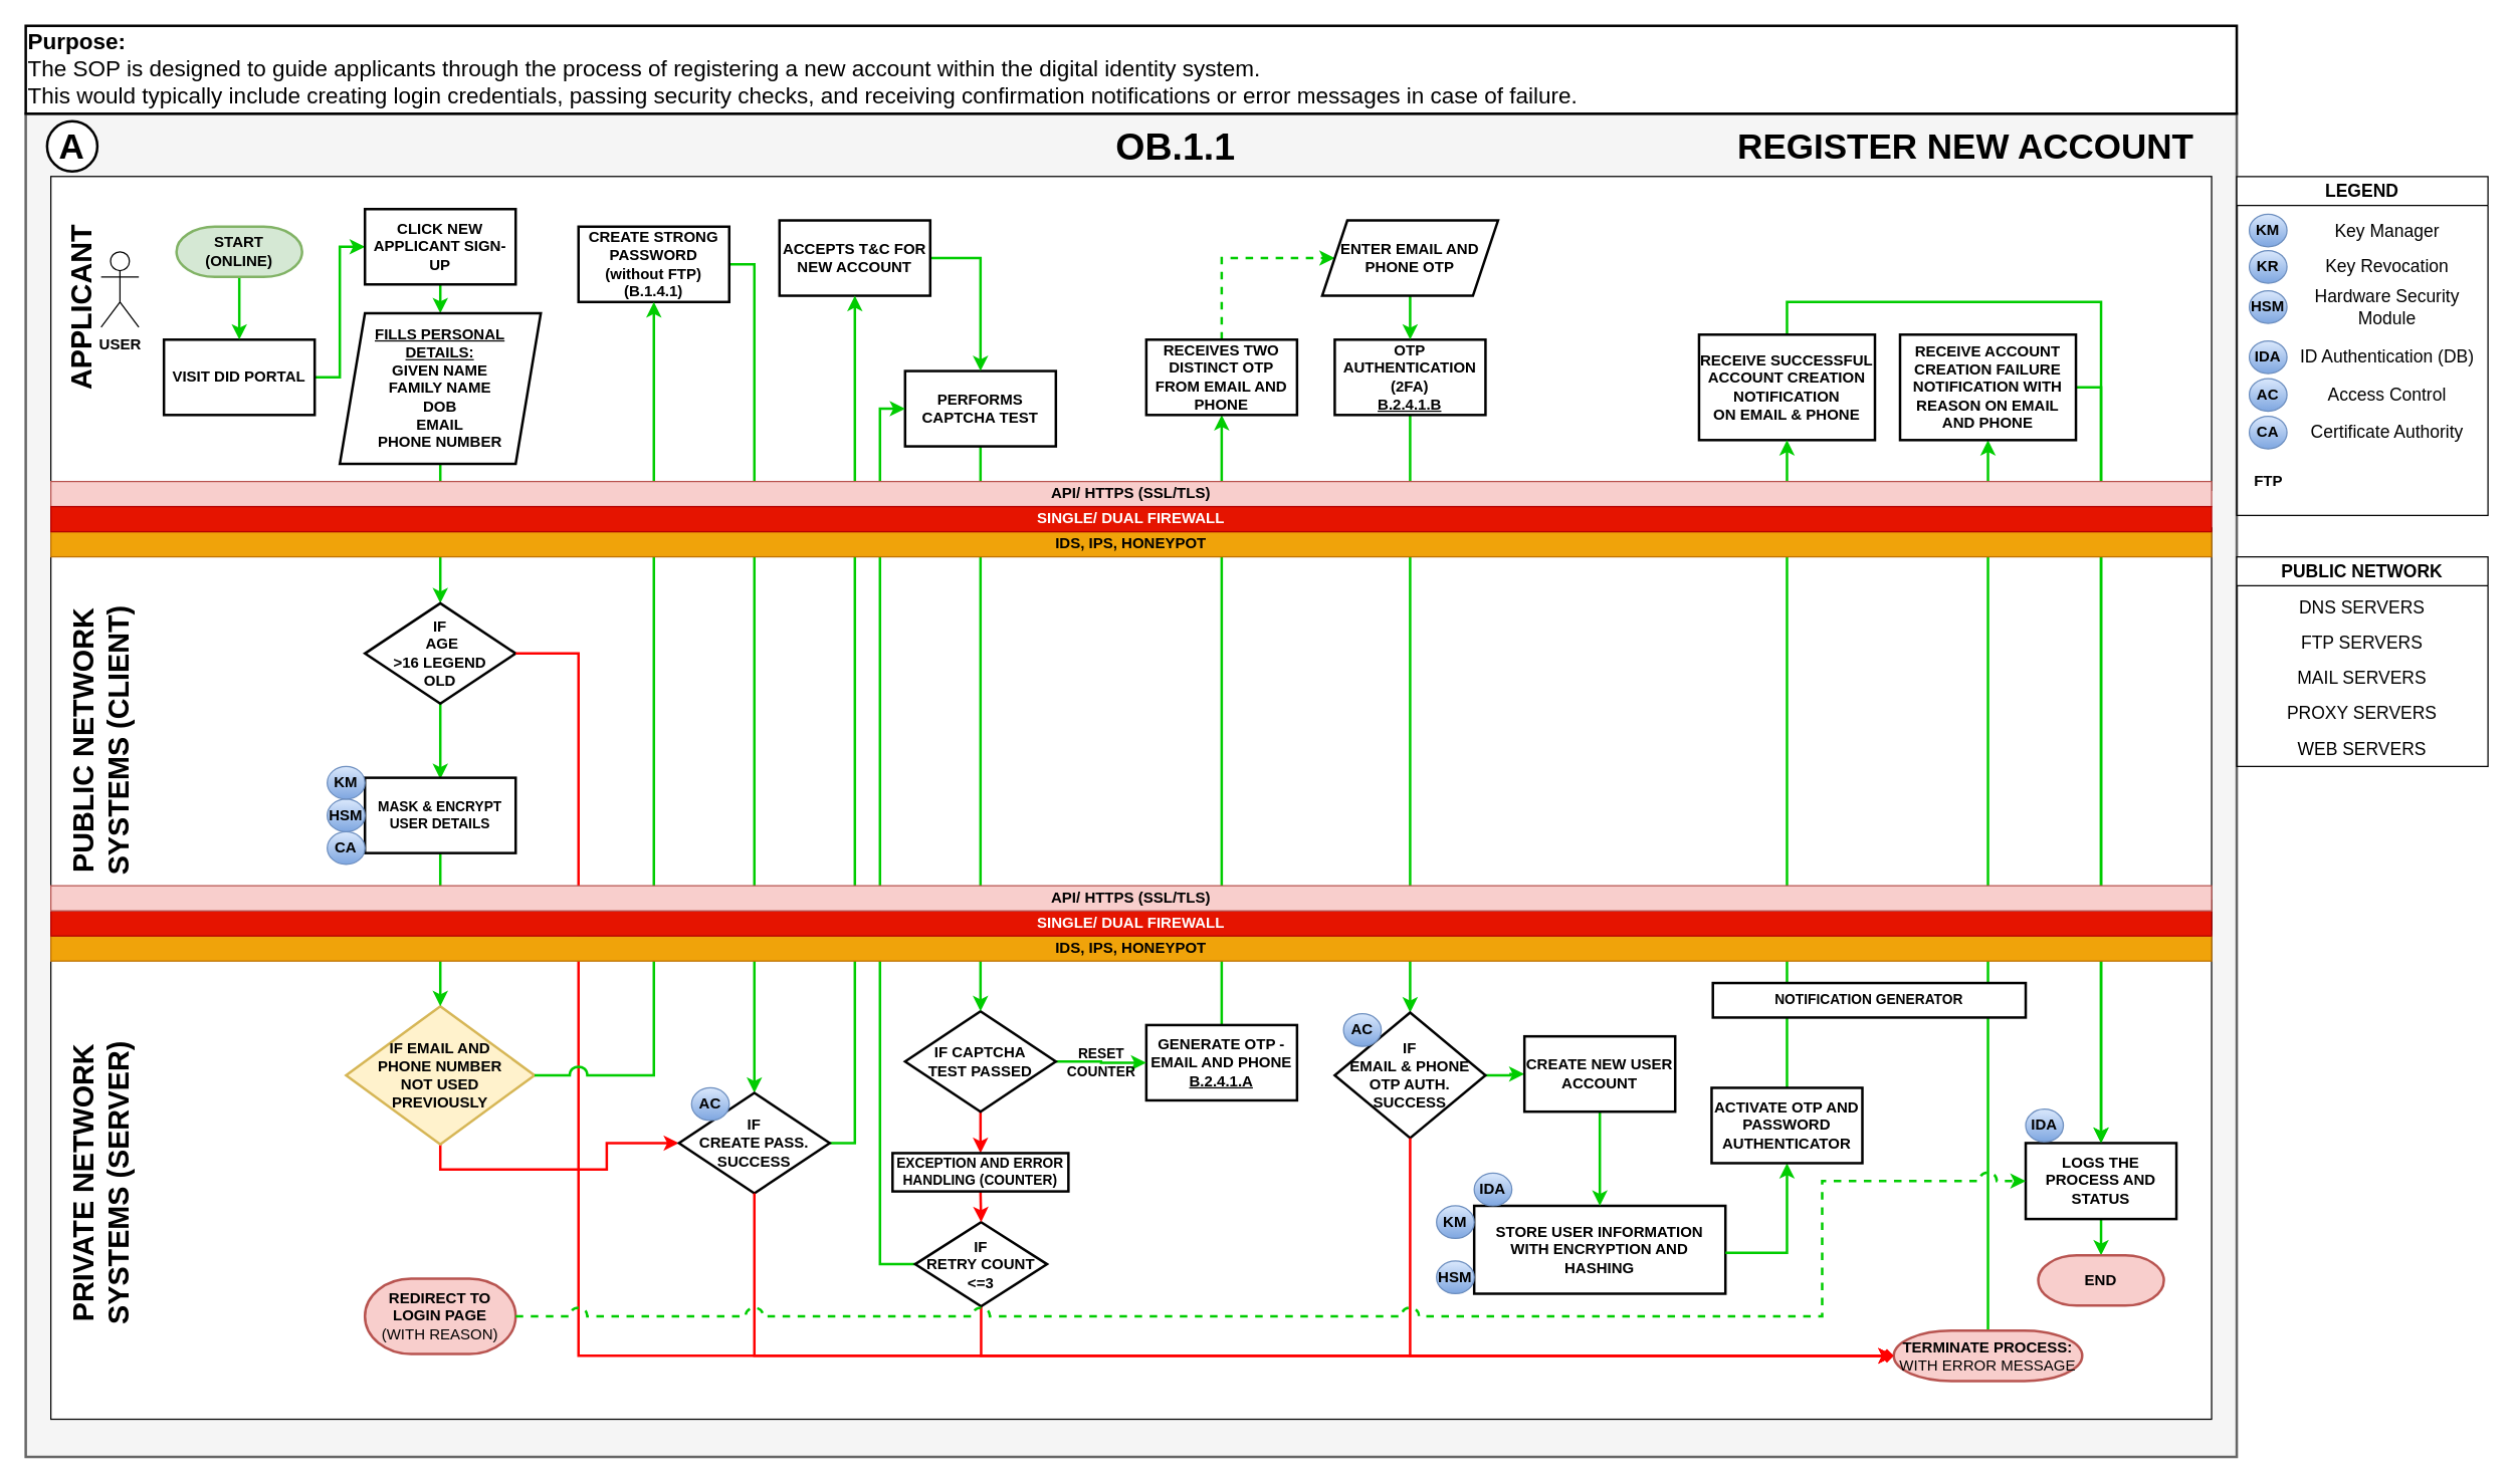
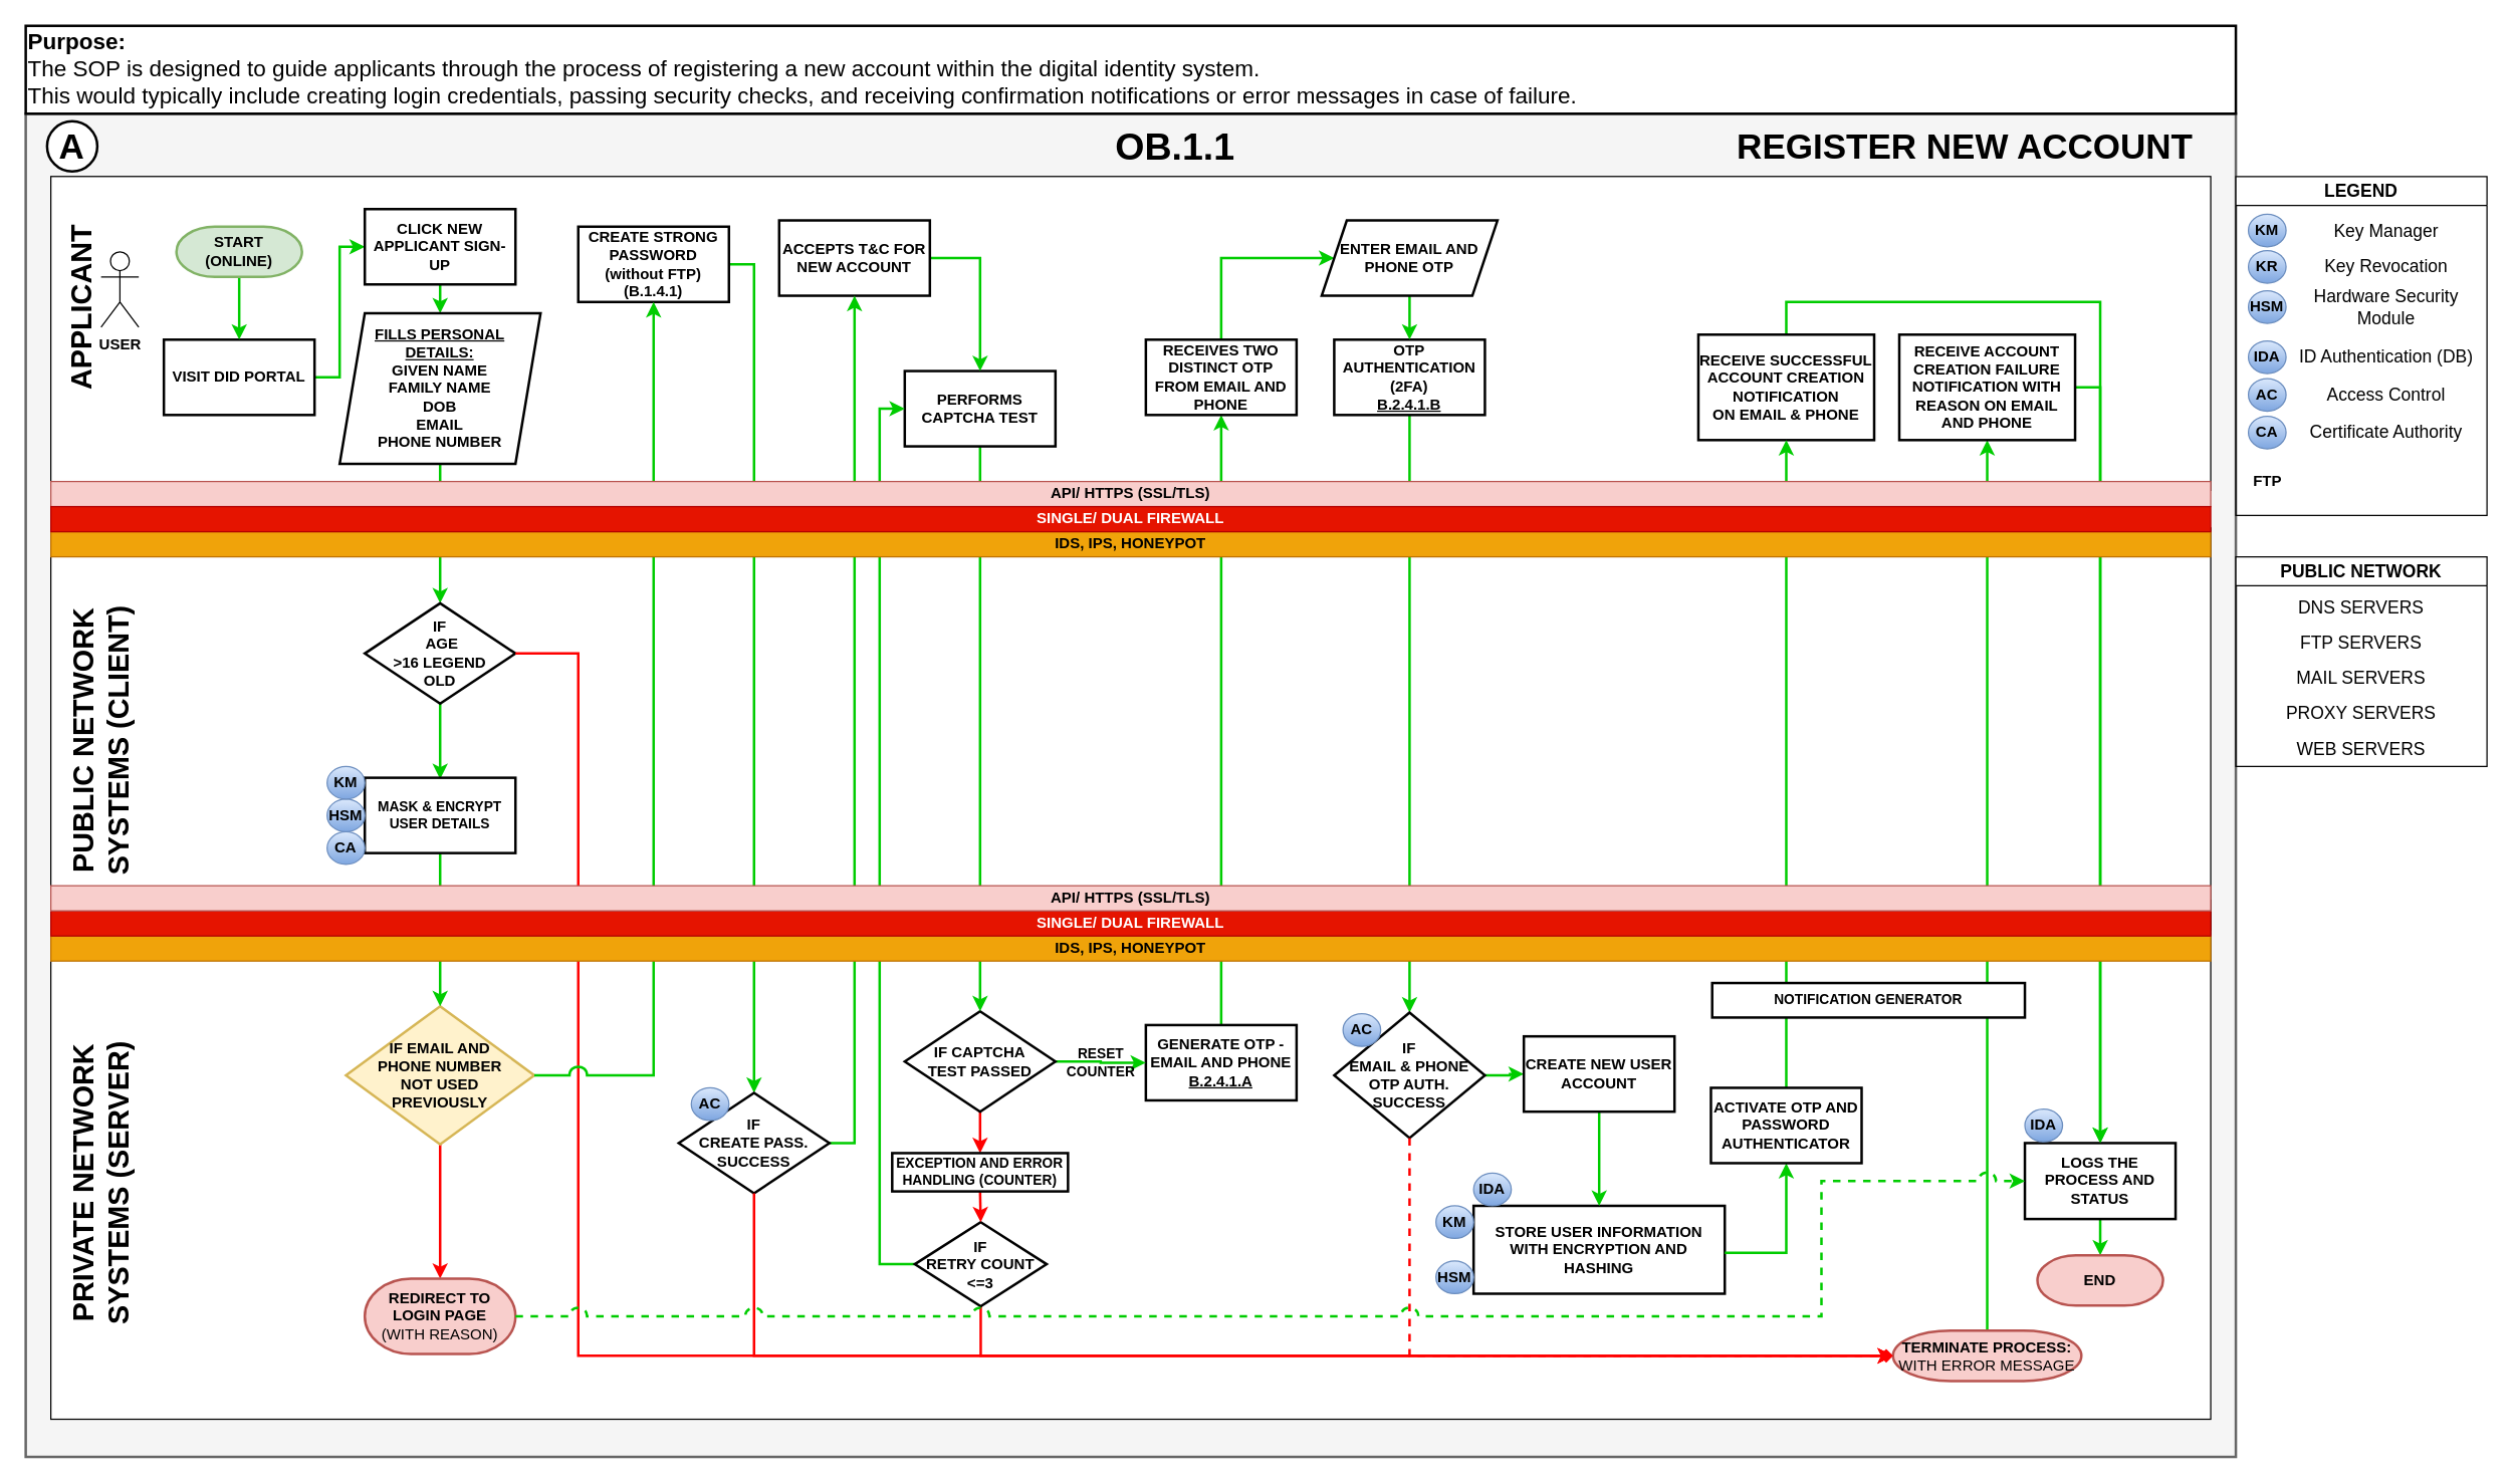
- <mxCell id="26" style="edgeStyle=orthogonalEdgeStyle;rounded=0;orthogonalLoop=1;jettySize=auto;html=1;exitX=0.5;exitY=0;exitDx=0;exitDy=0;entryX=0;entryY=0.5;entryDx=0;entryDy=0;strokeColor=#00CC00;strokeWidth=2;dashed=1;" parent="1" source="27" target="83" edge="1"><mxGeometry relative="1" as="geometry"><Array as="points"><mxPoint x="972" y="205" /></Array></mxGeometry></mxCell>
+ <mxCell id="26" style="edgeStyle=orthogonalEdgeStyle;rounded=0;orthogonalLoop=1;jettySize=auto;html=1;exitX=0.5;exitY=0;exitDx=0;exitDy=0;entryX=0;entryY=0.5;entryDx=0;entryDy=0;strokeColor=#00CC00;strokeWidth=2;" parent="1" source="27" target="83" edge="1"><mxGeometry relative="1" as="geometry"><Array as="points"><mxPoint x="972" y="205" /></Array></mxGeometry></mxCell>
- <mxCell id="23" style="edgeStyle=orthogonalEdgeStyle;rounded=0;orthogonalLoop=1;jettySize=auto;html=1;exitX=0.5;exitY=1;exitDx=0;exitDy=0;strokeColor=#FF0000;strokeWidth=2;fontStyle=1;" parent="1" source="24" target="77" edge="1"><mxGeometry relative="1" as="geometry" /></mxCell>
+ <mxCell id="23" style="edgeStyle=orthogonalEdgeStyle;rounded=0;orthogonalLoop=1;jettySize=auto;html=1;exitX=0.5;exitY=1;exitDx=0;exitDy=0;strokeColor=#FF0000;strokeWidth=2;fontStyle=1;" parent="1" source="24" target="25" edge="1"><mxGeometry relative="1" as="geometry" /></mxCell>
- <mxCell id="85" style="edgeStyle=orthogonalEdgeStyle;rounded=0;orthogonalLoop=1;jettySize=auto;html=1;exitX=0.5;exitY=1;exitDx=0;exitDy=0;entryX=0;entryY=0.5;entryDx=0;entryDy=0;entryPerimeter=0;strokeColor=#FF0000;strokeWidth=2;" parent="1" source="31" target="46" edge="1"><mxGeometry relative="1" as="geometry" /></mxCell>
+ <mxCell id="85" style="edgeStyle=orthogonalEdgeStyle;rounded=0;orthogonalLoop=1;jettySize=auto;html=1;exitX=0.5;exitY=1;exitDx=0;exitDy=0;entryX=0;entryY=0.5;entryDx=0;entryDy=0;entryPerimeter=0;strokeColor=#FF0000;strokeWidth=2;dashed=1;" parent="1" source="31" target="46" edge="1"><mxGeometry relative="1" as="geometry" /></mxCell>
